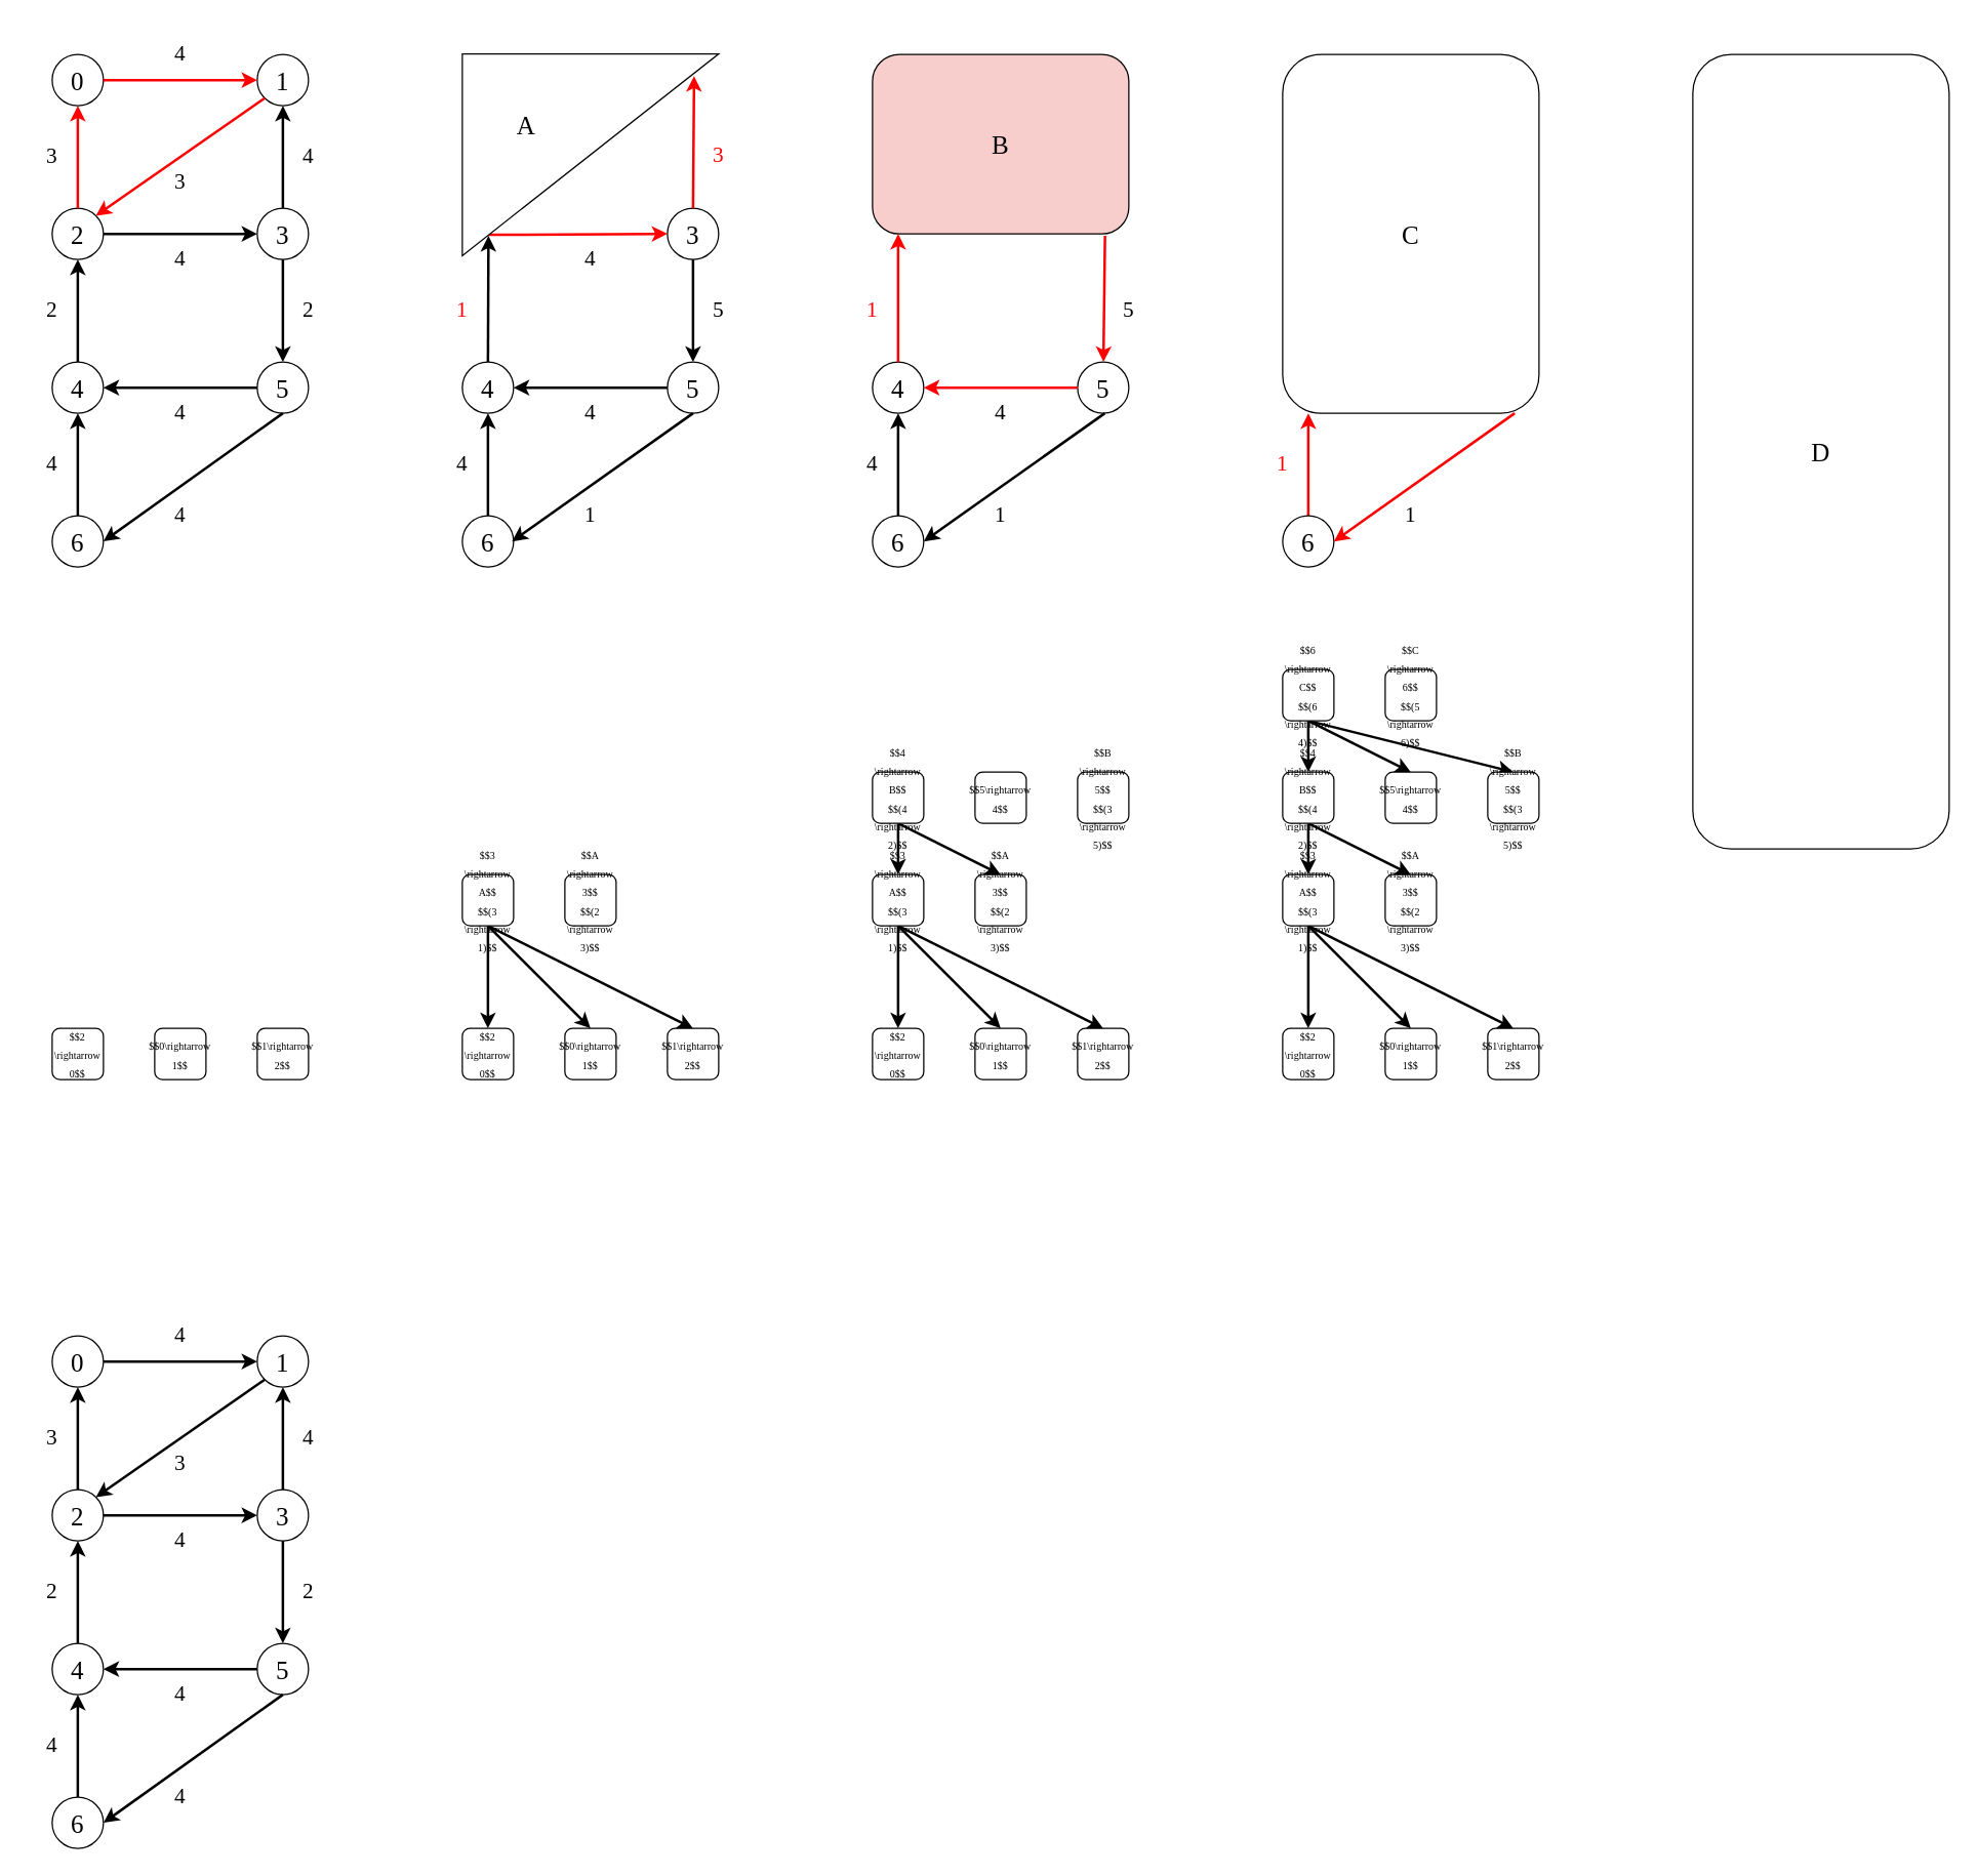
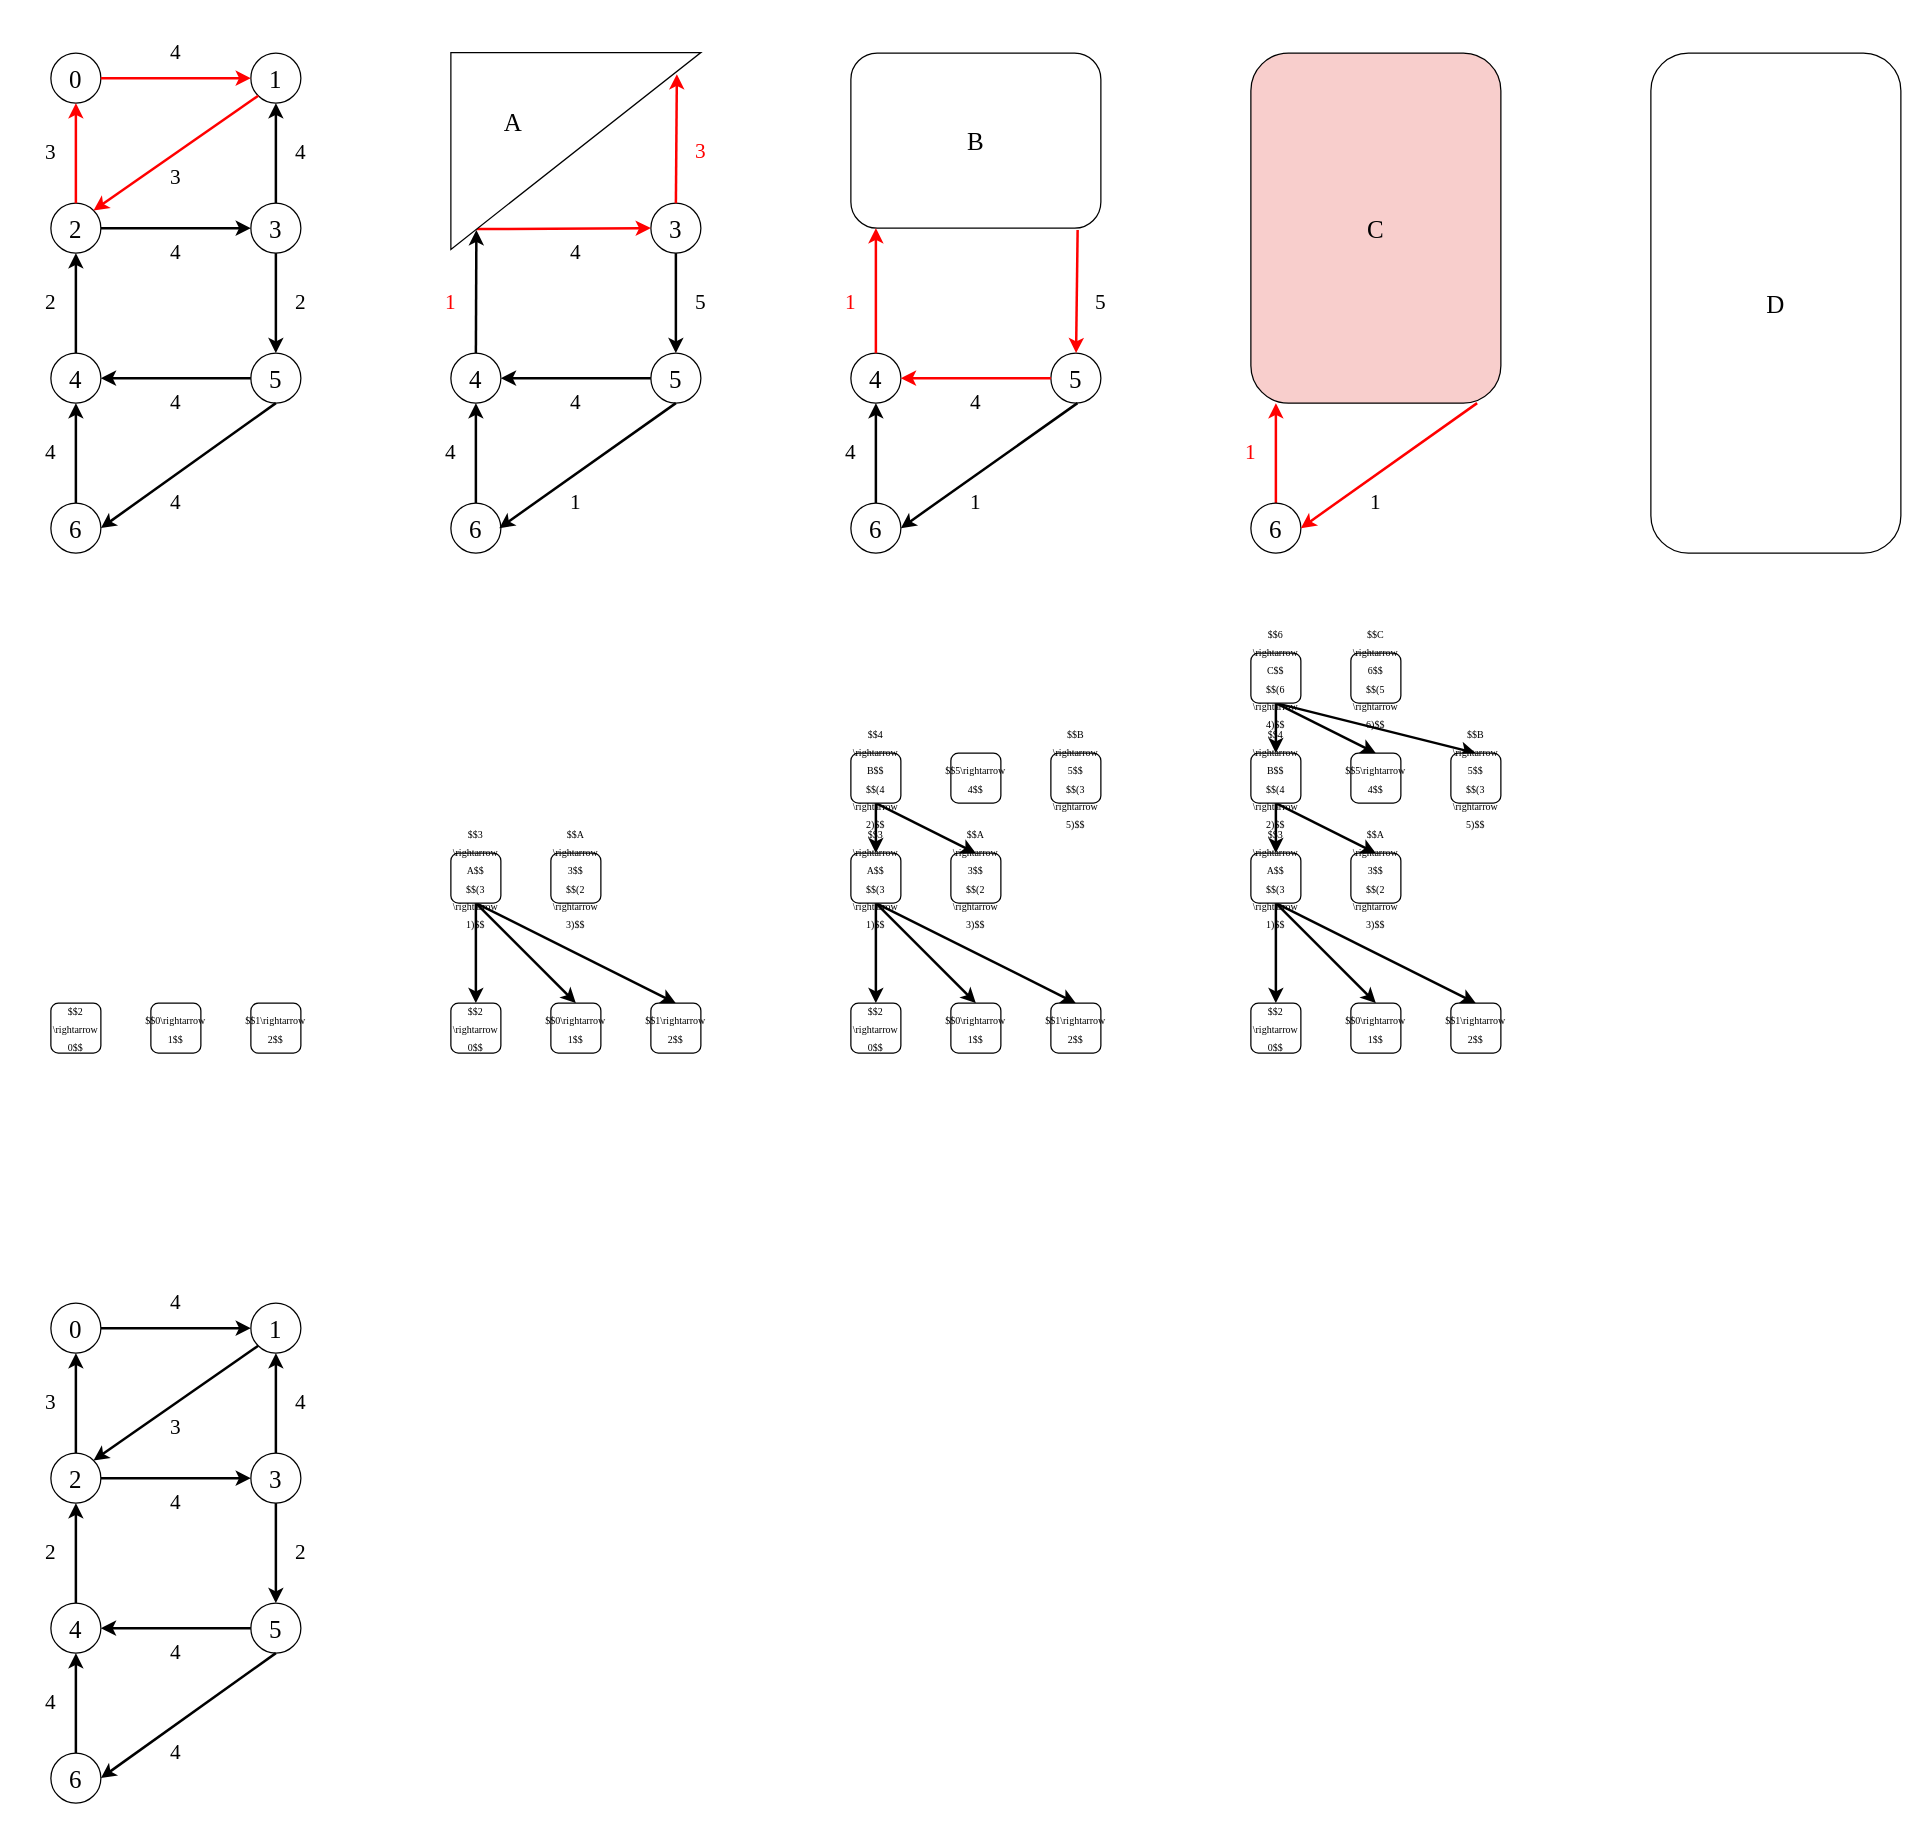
- <mxCell id="2" value="&lt;font style=&quot;font-size: 20px;&quot; face=&quot;メイリオ&quot;&gt;B&lt;/font&gt;" style="rounded=1;whiteSpace=wrap;html=1;fillColor=#f8cecc;" parent="1" vertex="1"><mxGeometry x="680" y="42" width="200" height="140" as="geometry" /></mxCell>
+ <mxCell id="2" value="&lt;font style=&quot;font-size: 20px;&quot; face=&quot;メイリオ&quot;&gt;B&lt;/font&gt;" style="rounded=1;whiteSpace=wrap;html=1;" parent="1" vertex="1"><mxGeometry x="680" y="42" width="200" height="140" as="geometry" /></mxCell>
- <mxCell id="56" value="&lt;font style=&quot;font-size: 20px;&quot; face=&quot;メイリオ&quot;&gt;C&lt;/font&gt;" style="rounded=1;whiteSpace=wrap;html=1;" vertex="1" parent="1"><mxGeometry x="1000" y="42" width="200" height="280" as="geometry" /></mxCell>
+ <mxCell id="56" value="&lt;font style=&quot;font-size: 20px;&quot; face=&quot;メイリオ&quot;&gt;C&lt;/font&gt;" style="rounded=1;whiteSpace=wrap;html=1;fillColor=#f8cecc;" vertex="1" parent="1"><mxGeometry x="1000" y="42" width="200" height="280" as="geometry" /></mxCell>
- <mxCell id="77" value="&lt;font style=&quot;font-size: 20px;&quot; face=&quot;メイリオ&quot;&gt;D&lt;/font&gt;" style="rounded=1;whiteSpace=wrap;html=1;" vertex="1" parent="1"><mxGeometry x="1320" y="42" width="200" height="620" as="geometry" /></mxCell>
+ <mxCell id="77" value="&lt;font style=&quot;font-size: 20px;&quot; face=&quot;メイリオ&quot;&gt;D&lt;/font&gt;" style="rounded=1;whiteSpace=wrap;html=1;" vertex="1" parent="1"><mxGeometry x="1320" y="42" width="200" height="400" as="geometry" /></mxCell>
